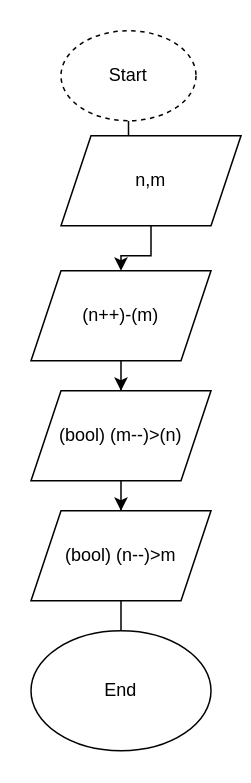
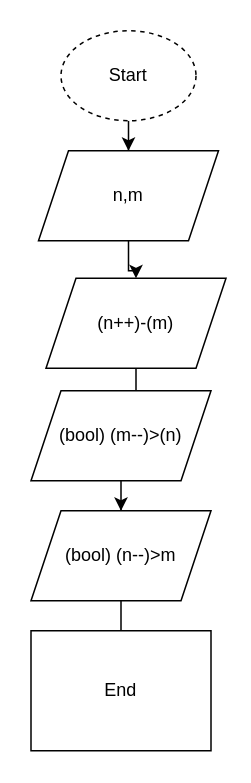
- <mxCell id="5" value="n,m" style="shape=parallelogram;perimeter=parallelogramPerimeter;whiteSpace=wrap;html=1;fixedSize=1;" vertex="1" parent="1"><mxGeometry x="40" y="90" width="120" height="60" as="geometry" /></mxCell>
+ <mxCell id="5" value="n,m" style="shape=parallelogram;perimeter=parallelogramPerimeter;whiteSpace=wrap;html=1;fixedSize=1;" vertex="1" parent="1"><mxGeometry x="25" y="100" width="120" height="60" as="geometry" /></mxCell>
- <mxCell id="7" value="(n++)-(m)" style="shape=parallelogram;perimeter=parallelogramPerimeter;whiteSpace=wrap;html=1;fixedSize=1;" vertex="1" parent="1"><mxGeometry x="20" y="180" width="120" height="60" as="geometry" /></mxCell>
+ <mxCell id="7" value="(n++)-(m)" style="shape=parallelogram;perimeter=parallelogramPerimeter;whiteSpace=wrap;html=1;fixedSize=1;" vertex="1" parent="1"><mxGeometry x="30" y="185" width="120" height="60" as="geometry" /></mxCell>
- <mxCell id="12" value="End" style="ellipse;whiteSpace=wrap;html=1;" vertex="1" parent="1"><mxGeometry x="20" y="420" width="120" height="80" as="geometry" /></mxCell>
+ <mxCell id="12" value="End" style="whiteSpace=wrap;html=1;rounded=0;" vertex="1" parent="1"><mxGeometry x="20" y="420" width="120" height="80" as="geometry" /></mxCell>
